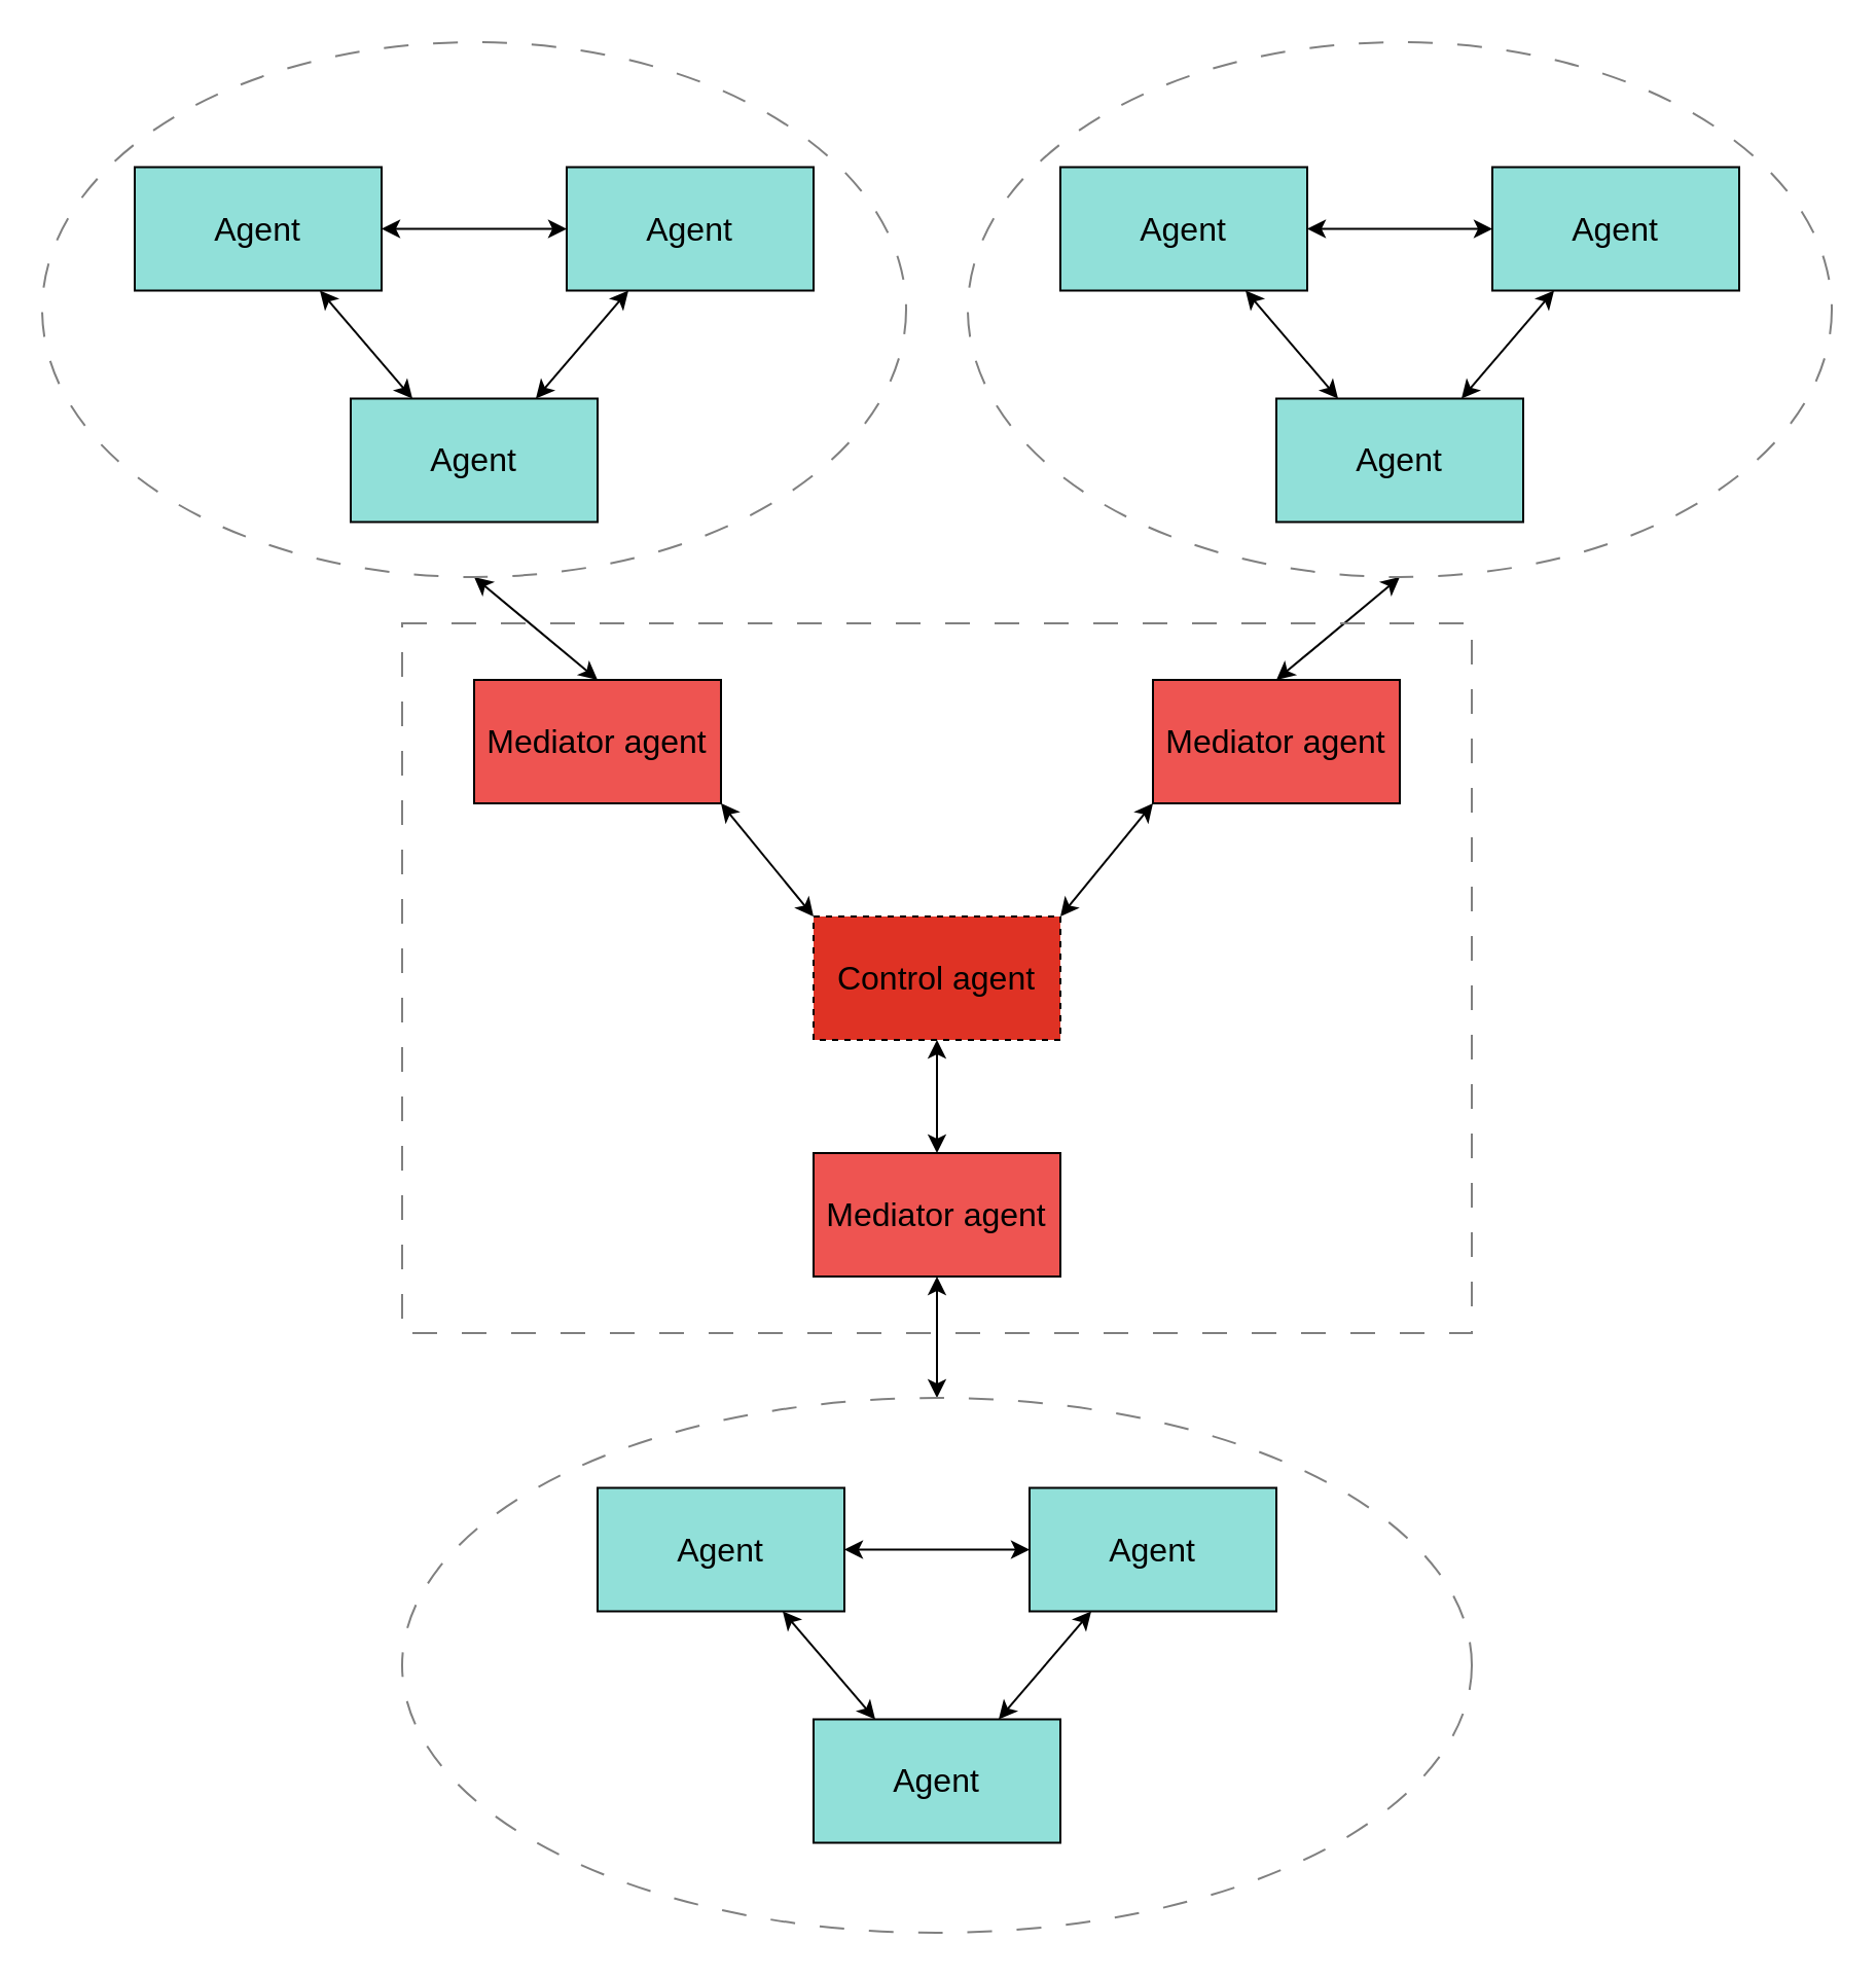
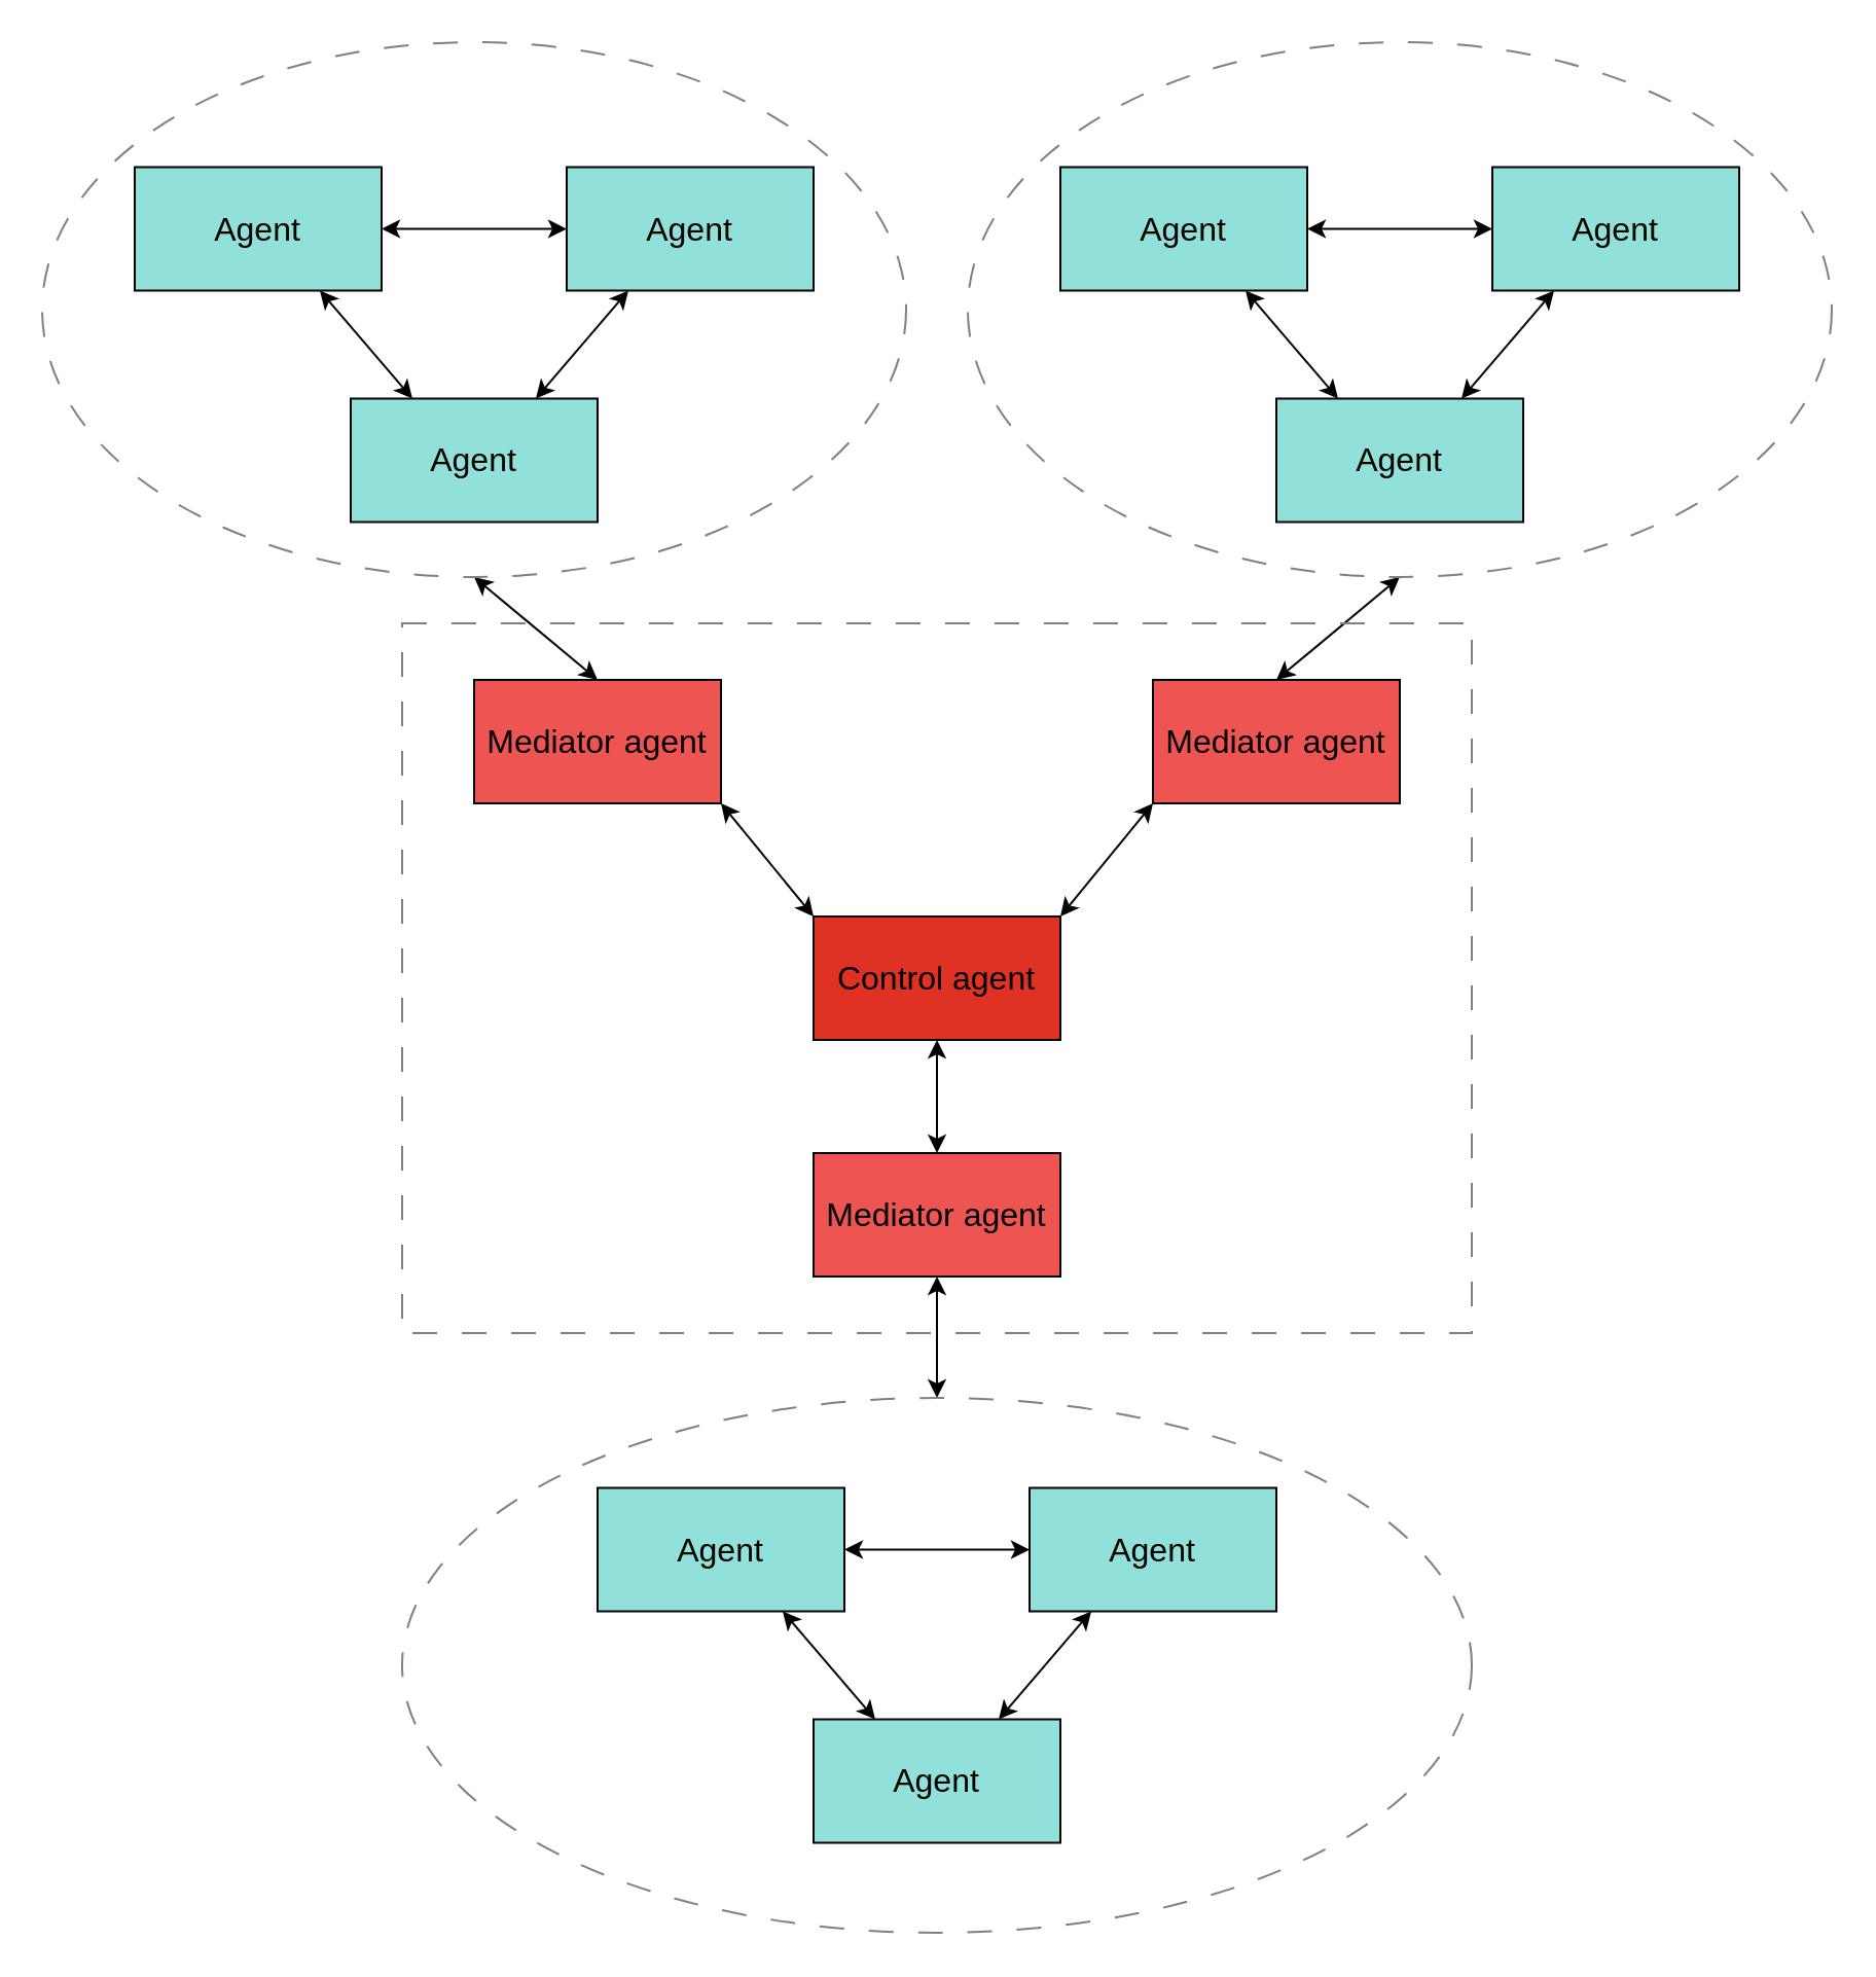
- <mxCell id="9" value="Control agent" style="rounded=0;whiteSpace=wrap;html=1;fillColor=light-dark(#df3224, #ededed);fontSize=16;dashed=1;" vertex="1" parent="6"><mxGeometry x="165" y="115" width="120" height="60" as="geometry" /></mxCell>
+ <mxCell id="9" value="Control agent" style="rounded=0;whiteSpace=wrap;html=1;fillColor=light-dark(#df3224, #ededed);fontSize=16;" vertex="1" parent="6"><mxGeometry x="165" y="115" width="120" height="60" as="geometry" /></mxCell>
